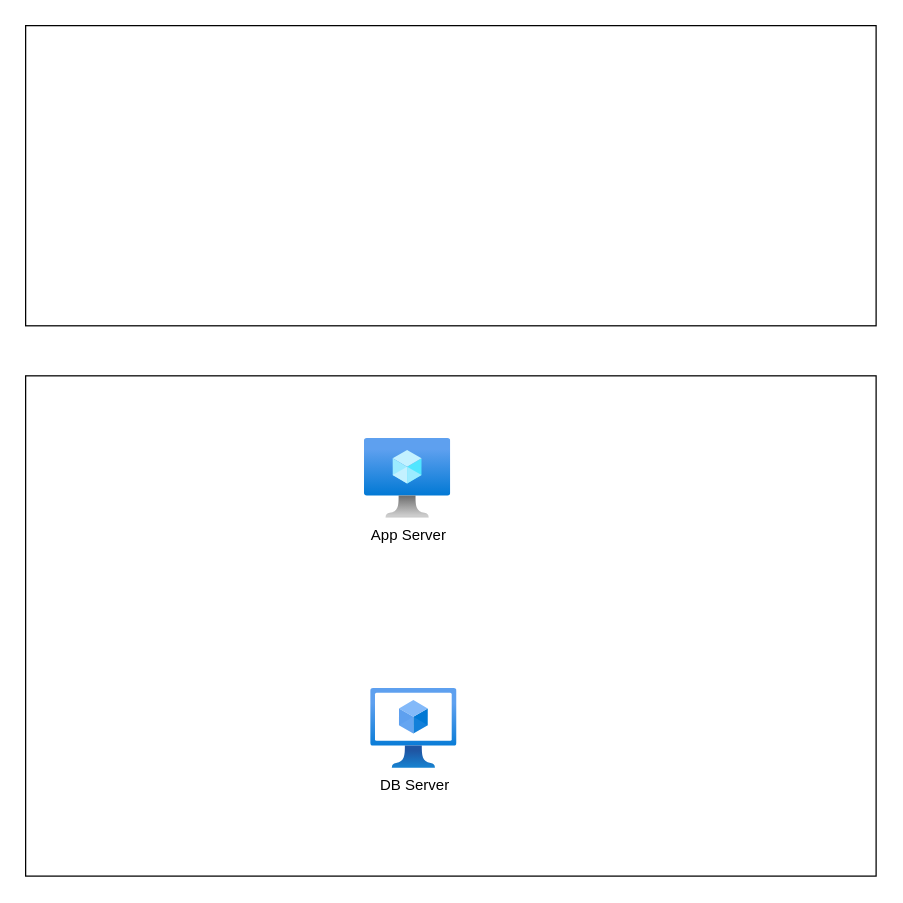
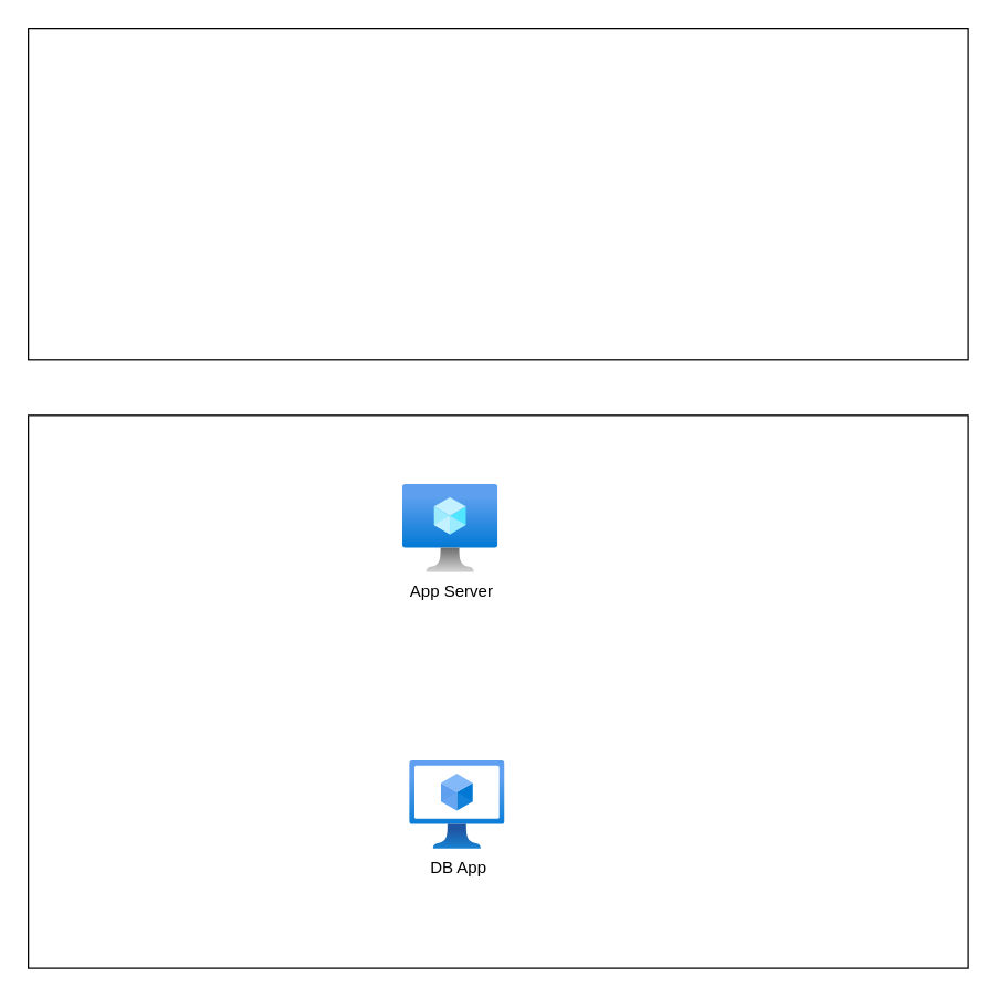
- <mxCell id="5" value="DB Server" style="image;aspect=fixed;html=1;points=[];align=center;fontSize=12;image=img/lib/azure2/compute/Virtual_Machines_Classic.svg;" vertex="1" parent="1"><mxGeometry x="296" y="550" width="69" height="64" as="geometry" /></mxCell>
+ <mxCell id="5" value="DB App" style="image;aspect=fixed;html=1;points=[];align=center;fontSize=12;image=img/lib/azure2/compute/Virtual_Machines_Classic.svg;" vertex="1" parent="1"><mxGeometry x="296" y="550" width="69" height="64" as="geometry" /></mxCell>
